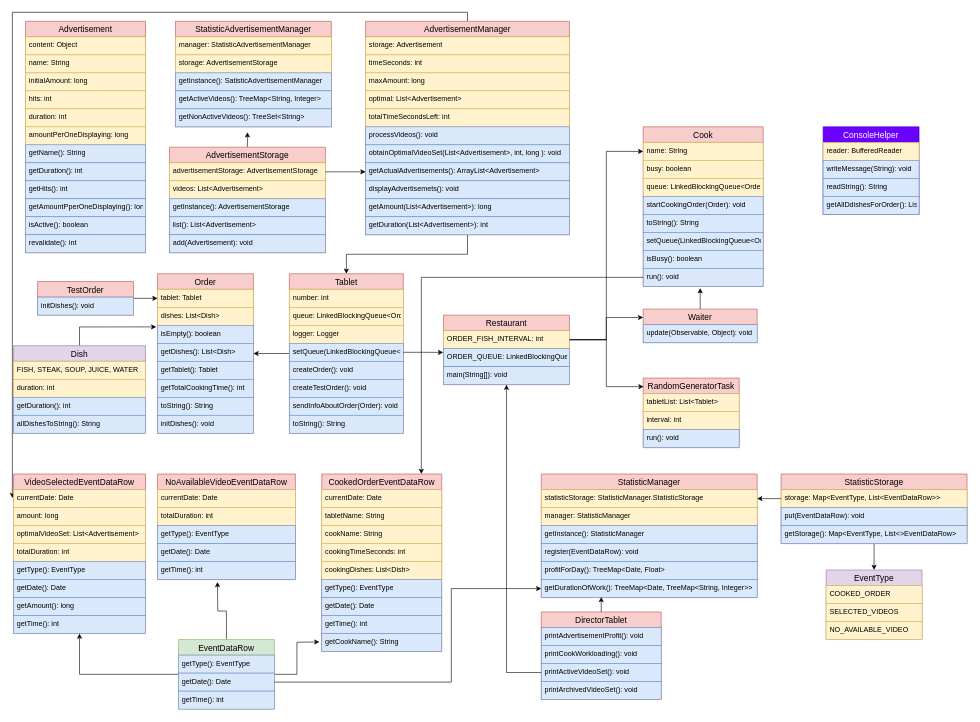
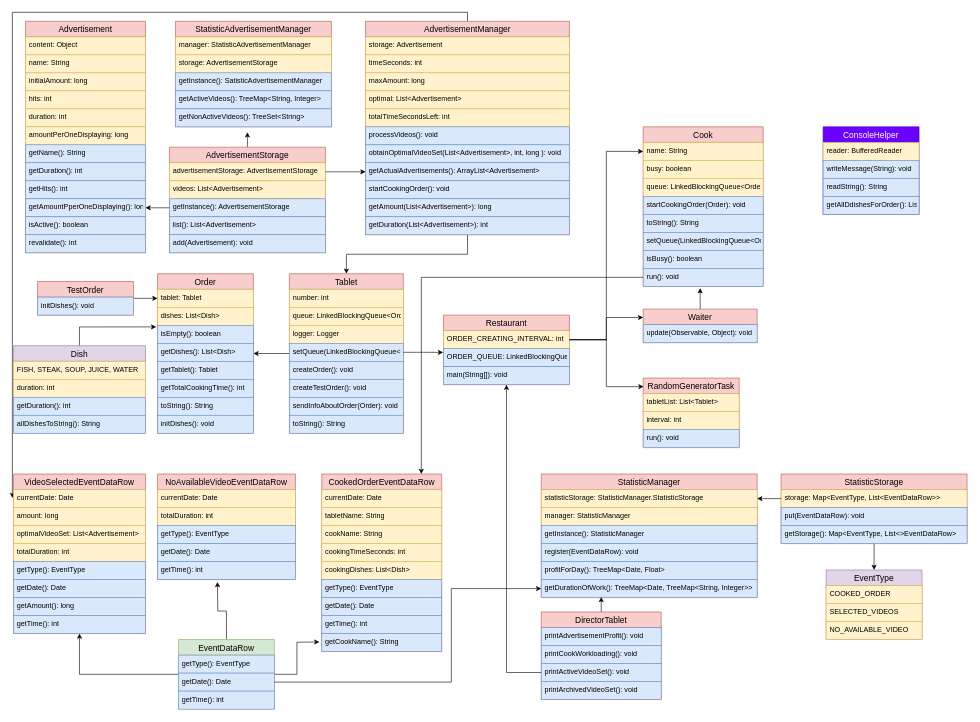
- <mxCell id="76" value="displayAdvertisemets(): void" style="text;strokeColor=#6c8ebf;fillColor=#dae8fc;spacingLeft=4;spacingRight=4;overflow=hidden;rotatable=0;points=[[0,0.5],[1,0.5]];portConstraint=eastwest;fontSize=12;" parent="67" vertex="1"><mxGeometry y="266" width="340" height="30" as="geometry" /></mxCell>
+ <mxCell id="76" value="startCookingOrder(): void" style="text;strokeColor=#6c8ebf;fillColor=#dae8fc;spacingLeft=4;spacingRight=4;overflow=hidden;rotatable=0;points=[[0,0.5],[1,0.5]];portConstraint=eastwest;fontSize=12;" parent="67" vertex="1"><mxGeometry y="266" width="340" height="30" as="geometry" /></mxCell>
+ <mxCell id="148" style="edgeStyle=orthogonalEdgeStyle;rounded=0;orthogonalLoop=1;jettySize=auto;html=1;entryX=1;entryY=0.5;entryDx=0;entryDy=0;" edge="1" parent="1" source="62" target="55"><mxGeometry relative="1" as="geometry" /></mxCell>
- <mxCell id="18" value="ORDER_FISH_INTERVAL: int" style="text;strokeColor=#d6b656;fillColor=#fff2cc;spacingLeft=4;spacingRight=4;overflow=hidden;rotatable=0;points=[[0,0.5],[1,0.5]];portConstraint=eastwest;fontSize=12;" vertex="1" parent="17"><mxGeometry y="26" width="210" height="30" as="geometry" /></mxCell>
+ <mxCell id="18" value="ORDER_CREATING_INTERVAL: int" style="text;strokeColor=#d6b656;fillColor=#fff2cc;spacingLeft=4;spacingRight=4;overflow=hidden;rotatable=0;points=[[0,0.5],[1,0.5]];portConstraint=eastwest;fontSize=12;" vertex="1" parent="17"><mxGeometry y="26" width="210" height="30" as="geometry" /></mxCell>
